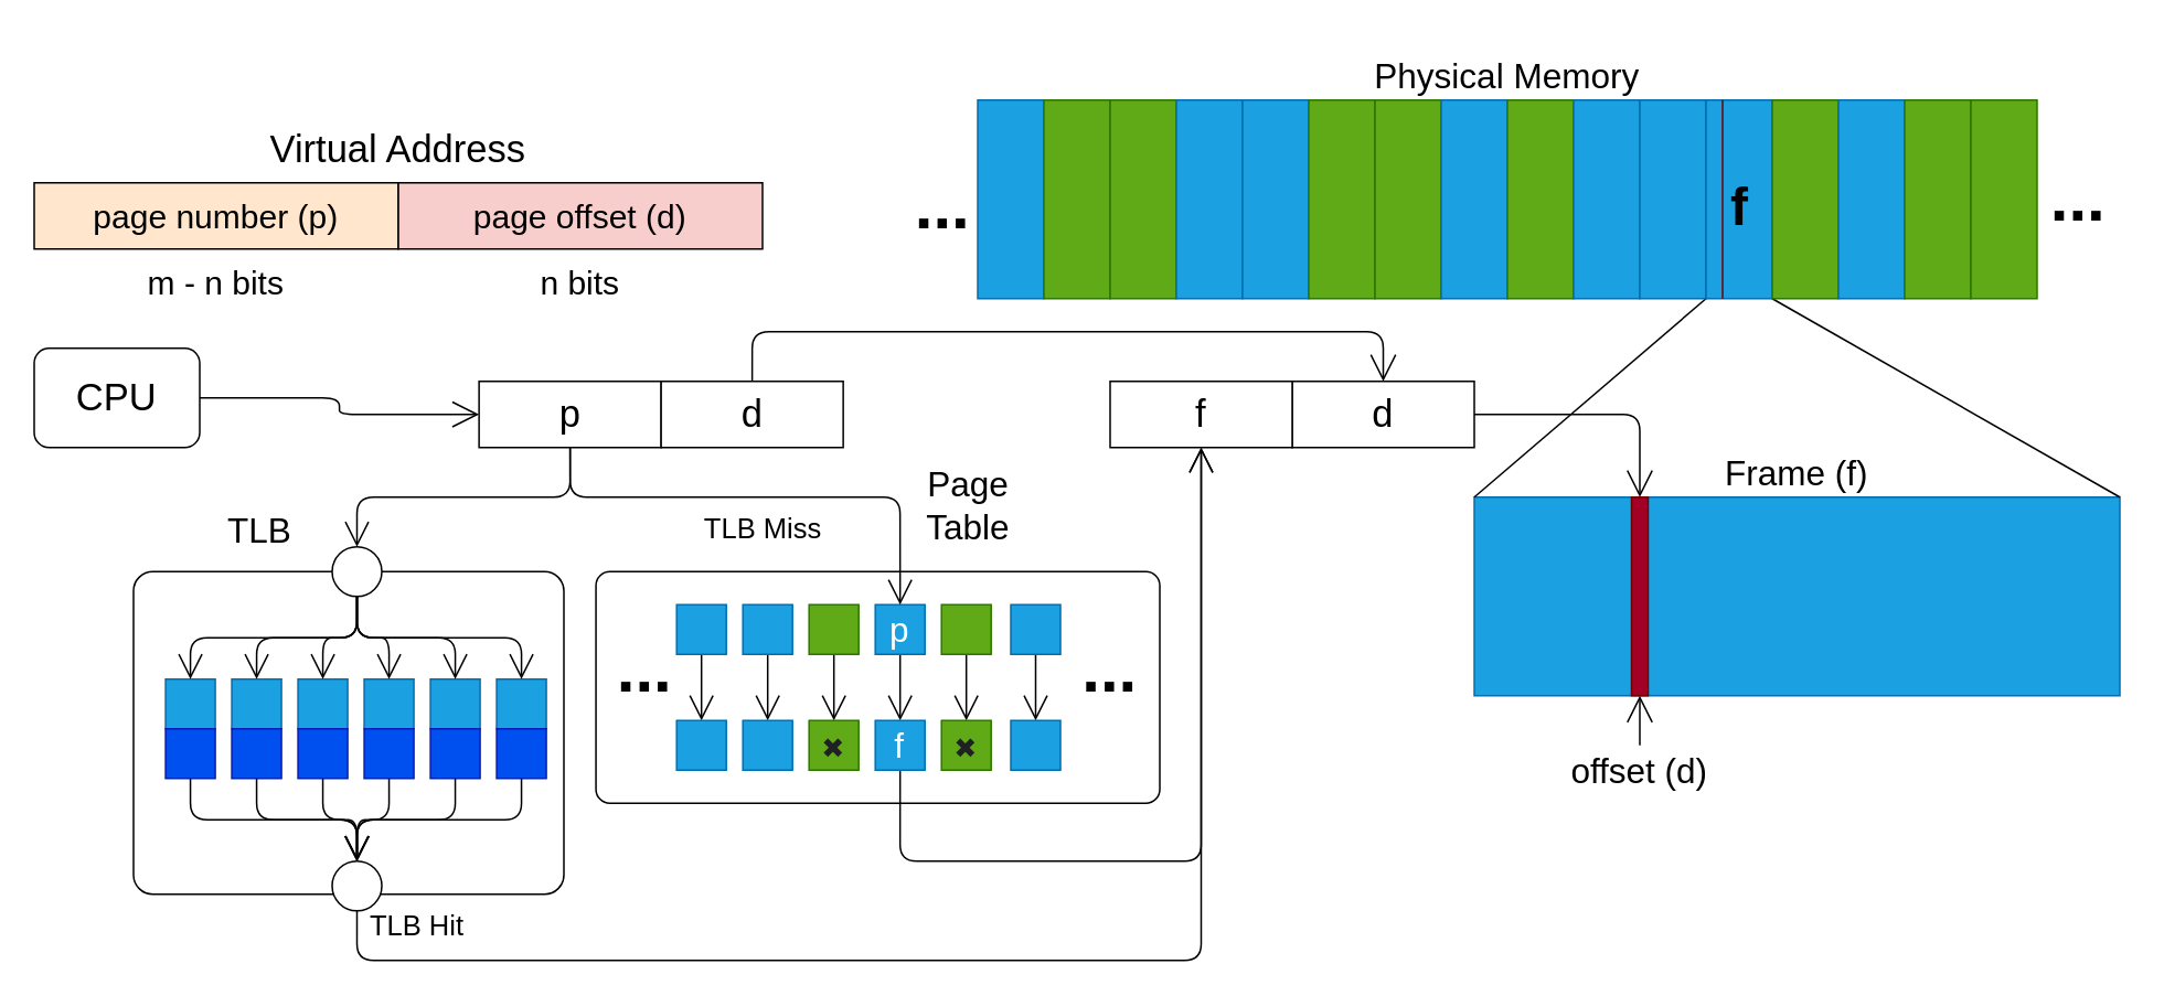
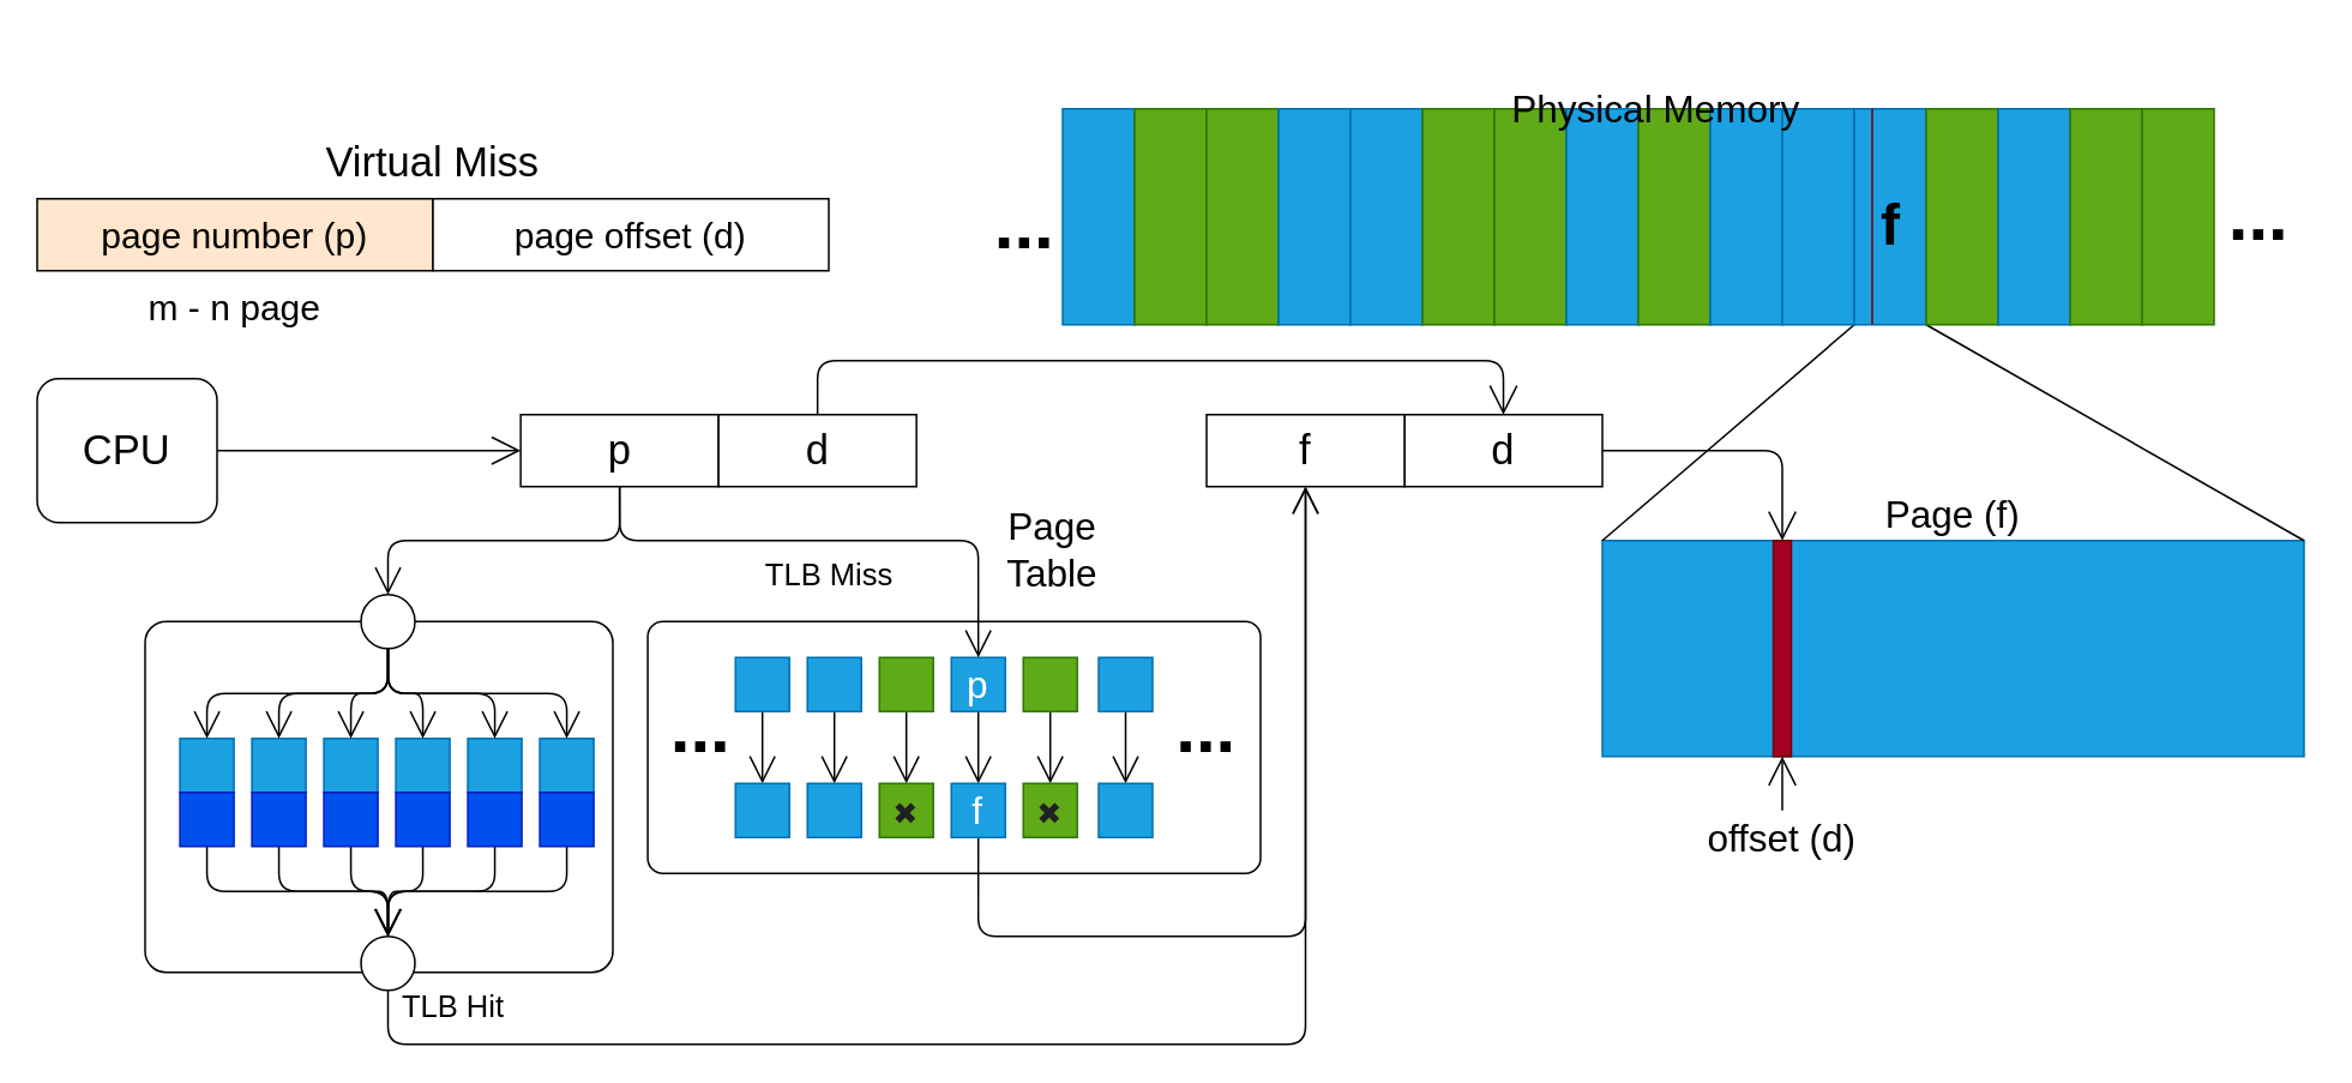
- <mxCell id="65" value="Physical Memory" style="text;html=1;strokeColor=none;fillColor=none;align=center;verticalAlign=middle;whiteSpace=wrap;rounded=0;fontSize=21;" parent="1" vertex="1"><mxGeometry x="590" y="20" width="640" height="50" as="geometry" /></mxCell>
+ <mxCell id="65" value="Physical Memory" style="text;html=1;strokeColor=none;fillColor=none;align=center;verticalAlign=middle;whiteSpace=wrap;rounded=0;fontSize=21;" parent="1" vertex="1"><mxGeometry x="600" y="35" width="640" height="50" as="geometry" /></mxCell>
- <mxCell id="7" value="Virtual Address" style="text;html=1;strokeColor=none;fillColor=none;align=center;verticalAlign=middle;whiteSpace=wrap;rounded=0;fontSize=23;" parent="1" vertex="1"><mxGeometry x="20" y="80" width="440" height="20" as="geometry" /></mxCell>
+ <mxCell id="7" value="Virtual Miss" style="text;html=1;strokeColor=none;fillColor=none;align=center;verticalAlign=middle;whiteSpace=wrap;rounded=0;fontSize=23;" parent="1" vertex="1"><mxGeometry x="20" y="80" width="440" height="20" as="geometry" /></mxCell>
- <mxCell id="4" value="page offset (d)" style="rounded=0;whiteSpace=wrap;html=1;fontSize=20;fillColor=#f8cecc;" parent="1" vertex="1"><mxGeometry x="240" y="110" width="220" height="40" as="geometry" /></mxCell>
+ <mxCell id="4" value="page offset (d)" style="rounded=0;whiteSpace=wrap;html=1;fontSize=20;" parent="1" vertex="1"><mxGeometry x="240" y="110" width="220" height="40" as="geometry" /></mxCell>
- <mxCell id="5" value="m - n bits" style="text;html=1;strokeColor=none;fillColor=none;align=center;verticalAlign=middle;whiteSpace=wrap;rounded=0;fontSize=20;" parent="1" vertex="1"><mxGeometry x="60" y="160" width="140" height="20" as="geometry" /></mxCell>
+ <mxCell id="5" value="m - n page" style="text;html=1;strokeColor=none;fillColor=none;align=center;verticalAlign=middle;whiteSpace=wrap;rounded=0;fontSize=20;" parent="1" vertex="1"><mxGeometry x="60" y="160" width="140" height="20" as="geometry" /></mxCell>
- <mxCell id="6" value="n bits" style="text;html=1;strokeColor=none;fillColor=none;align=center;verticalAlign=middle;whiteSpace=wrap;rounded=0;fontSize=20;" parent="1" vertex="1"><mxGeometry x="280" y="160" width="140" height="20" as="geometry" /></mxCell>
- <mxCell id="9" value="CPU" style="rounded=1;whiteSpace=wrap;html=1;fontSize=23;" parent="1" vertex="1"><mxGeometry x="20" y="210" width="100" height="60" as="geometry" /></mxCell>
+ <mxCell id="9" value="CPU" style="rounded=1;whiteSpace=wrap;html=1;fontSize=23;" parent="1" vertex="1"><mxGeometry x="20" y="210" width="100" height="80" as="geometry" /></mxCell>
- <mxCell id="64" value="Frame (f)" style="text;html=1;strokeColor=none;fillColor=none;align=center;verticalAlign=middle;whiteSpace=wrap;rounded=0;fontSize=21;" parent="1" vertex="1"><mxGeometry x="1025" y="260" width="120" height="50" as="geometry" /></mxCell>
+ <mxCell id="64" value="Page (f)" style="text;html=1;strokeColor=none;fillColor=none;align=center;verticalAlign=middle;whiteSpace=wrap;rounded=0;fontSize=21;" parent="1" vertex="1"><mxGeometry x="1025" y="260" width="120" height="50" as="geometry" /></mxCell>
- <mxCell id="86" value="TLB" style="text;html=1;strokeColor=none;fillColor=none;align=center;verticalAlign=middle;whiteSpace=wrap;rounded=0;fontSize=21;" parent="1" vertex="1"><mxGeometry x="120" y="295" width="72.5" height="50" as="geometry" /></mxCell>
